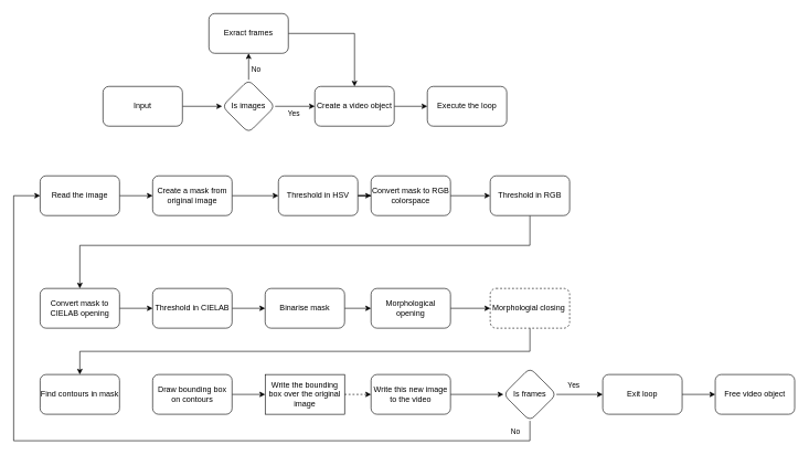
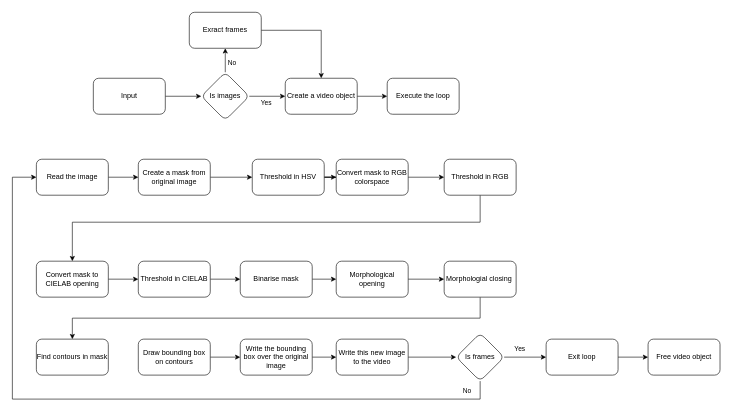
- <mxCell id="27" value="Morphologial closing&amp;nbsp;" style="whiteSpace=wrap;html=1;rounded=1;dashed=1;" parent="1" vertex="1"><mxGeometry x="740" y="435" width="120" height="60" as="geometry" /></mxCell>
+ <mxCell id="27" value="Morphologial closing&amp;nbsp;" style="whiteSpace=wrap;html=1;rounded=1;" parent="1" vertex="1"><mxGeometry x="740" y="435" width="120" height="60" as="geometry" /></mxCell>
- <mxCell id="32" value="Write the bounding box over the original image" style="whiteSpace=wrap;html=1;rounded=0;" parent="1" vertex="1"><mxGeometry x="400" y="565" width="120" height="60" as="geometry" /></mxCell>
+ <mxCell id="32" value="Write the bounding box over the original image" style="whiteSpace=wrap;html=1;rounded=1;" parent="1" vertex="1"><mxGeometry x="400" y="565" width="120" height="60" as="geometry" /></mxCell>
- <mxCell id="31" value="" style="edgeStyle=orthogonalEdgeStyle;rounded=0;orthogonalLoop=1;jettySize=auto;html=1;dashed=1;" parent="1" source="32" target="34" edge="1"><mxGeometry relative="1" as="geometry" /></mxCell>
+ <mxCell id="31" value="" style="edgeStyle=orthogonalEdgeStyle;rounded=0;orthogonalLoop=1;jettySize=auto;html=1;" parent="1" source="32" target="34" edge="1"><mxGeometry relative="1" as="geometry" /></mxCell>
